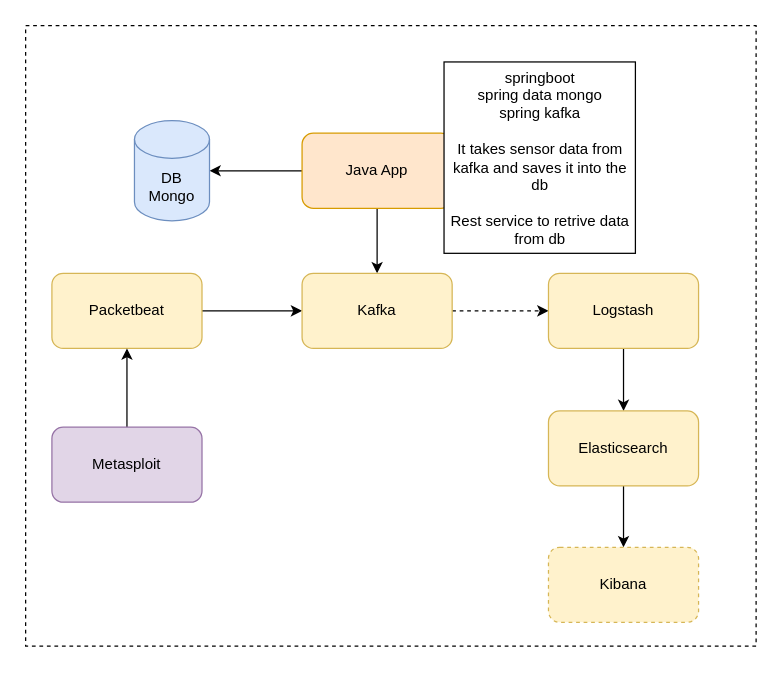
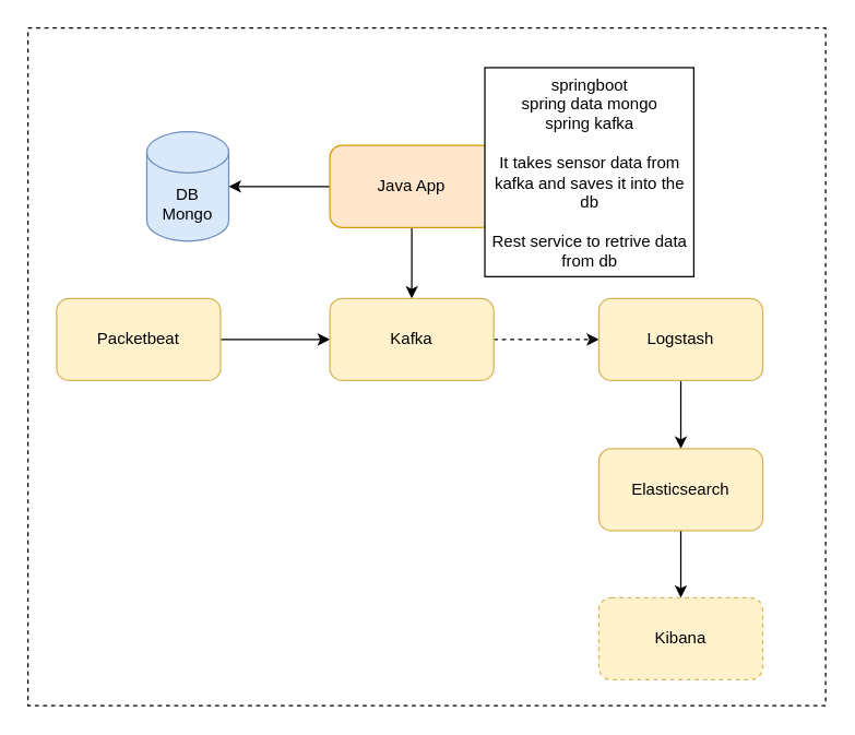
- <mxCell id="5" style="edgeStyle=orthogonalEdgeStyle;rounded=0;orthogonalLoop=1;jettySize=auto;html=1;entryX=0.5;entryY=1;entryDx=0;entryDy=0;" parent="1" source="6" target="4" edge="1"><mxGeometry relative="1" as="geometry" /></mxCell>
- <mxCell id="6" value="Metasploit" style="rounded=1;whiteSpace=wrap;html=1;fillColor=#e1d5e7;strokeColor=#9673a6;" parent="1" vertex="1"><mxGeometry x="41" y="341" width="120" height="60" as="geometry" /></mxCell>
